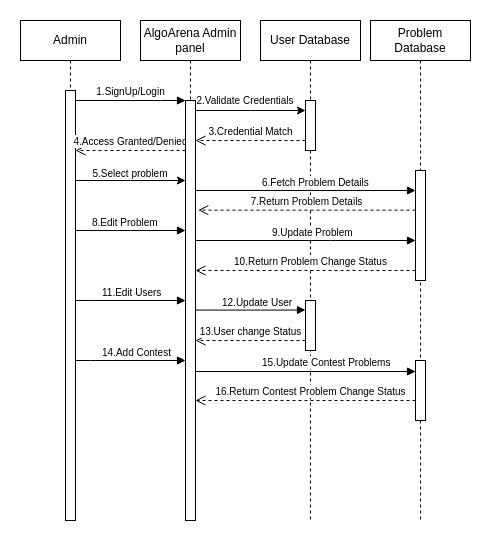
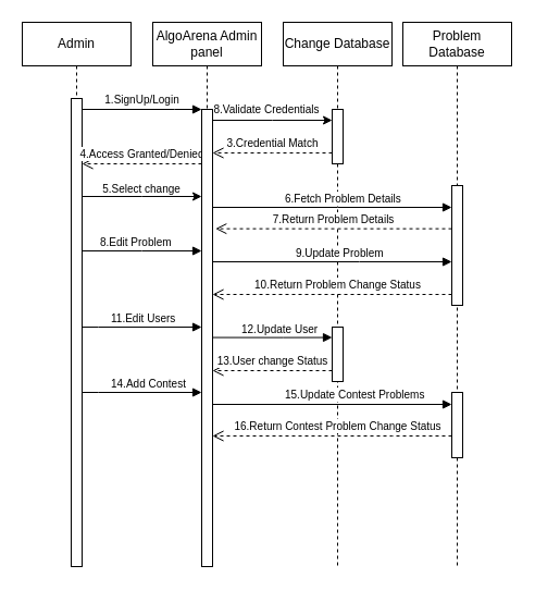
- <mxCell id="7" value="User Database" style="shape=umlLifeline;perimeter=lifelinePerimeter;whiteSpace=wrap;html=1;container=0;dropTarget=0;collapsible=0;recursiveResize=0;outlineConnect=0;portConstraint=eastwest;newEdgeStyle={&quot;edgeStyle&quot;:&quot;elbowEdgeStyle&quot;,&quot;elbow&quot;:&quot;vertical&quot;,&quot;curved&quot;:0,&quot;rounded&quot;:0};" parent="1" vertex="1"><mxGeometry x="260" y="20" width="100" height="500" as="geometry" /></mxCell>
+ <mxCell id="7" value="Change Database" style="shape=umlLifeline;perimeter=lifelinePerimeter;whiteSpace=wrap;html=1;container=0;dropTarget=0;collapsible=0;recursiveResize=0;outlineConnect=0;portConstraint=eastwest;newEdgeStyle={&quot;edgeStyle&quot;:&quot;elbowEdgeStyle&quot;,&quot;elbow&quot;:&quot;vertical&quot;,&quot;curved&quot;:0,&quot;rounded&quot;:0};" parent="1" vertex="1"><mxGeometry x="260" y="20" width="100" height="500" as="geometry" /></mxCell>
- <mxCell id="14" value="&lt;font style=&quot;font-size: 10px;&quot;&gt;2.Validate Credentials&lt;/font&gt;" style="text;html=1;align=center;verticalAlign=middle;whiteSpace=wrap;rounded=0;" parent="1" vertex="1"><mxGeometry x="190" y="90" width="110" height="20" as="geometry" /></mxCell>
+ <mxCell id="14" value="&lt;font style=&quot;font-size: 10px;&quot;&gt;8.Validate Credentials&lt;/font&gt;" style="text;html=1;align=center;verticalAlign=middle;whiteSpace=wrap;rounded=0;" parent="1" vertex="1"><mxGeometry x="190" y="90" width="110" height="20" as="geometry" /></mxCell>
- <mxCell id="17" value="&lt;span style=&quot;font-size: 10px;&quot;&gt;5.Select problem&lt;/span&gt;" style="text;html=1;align=center;verticalAlign=middle;whiteSpace=wrap;rounded=0;" parent="1" vertex="1"><mxGeometry x="90" y="167.5" width="80" height="10" as="geometry" /></mxCell>
+ <mxCell id="17" value="&lt;span style=&quot;font-size: 10px;&quot;&gt;5.Select change&lt;/span&gt;" style="text;html=1;align=center;verticalAlign=middle;whiteSpace=wrap;rounded=0;" parent="1" vertex="1"><mxGeometry x="90" y="167.5" width="80" height="10" as="geometry" /></mxCell>
